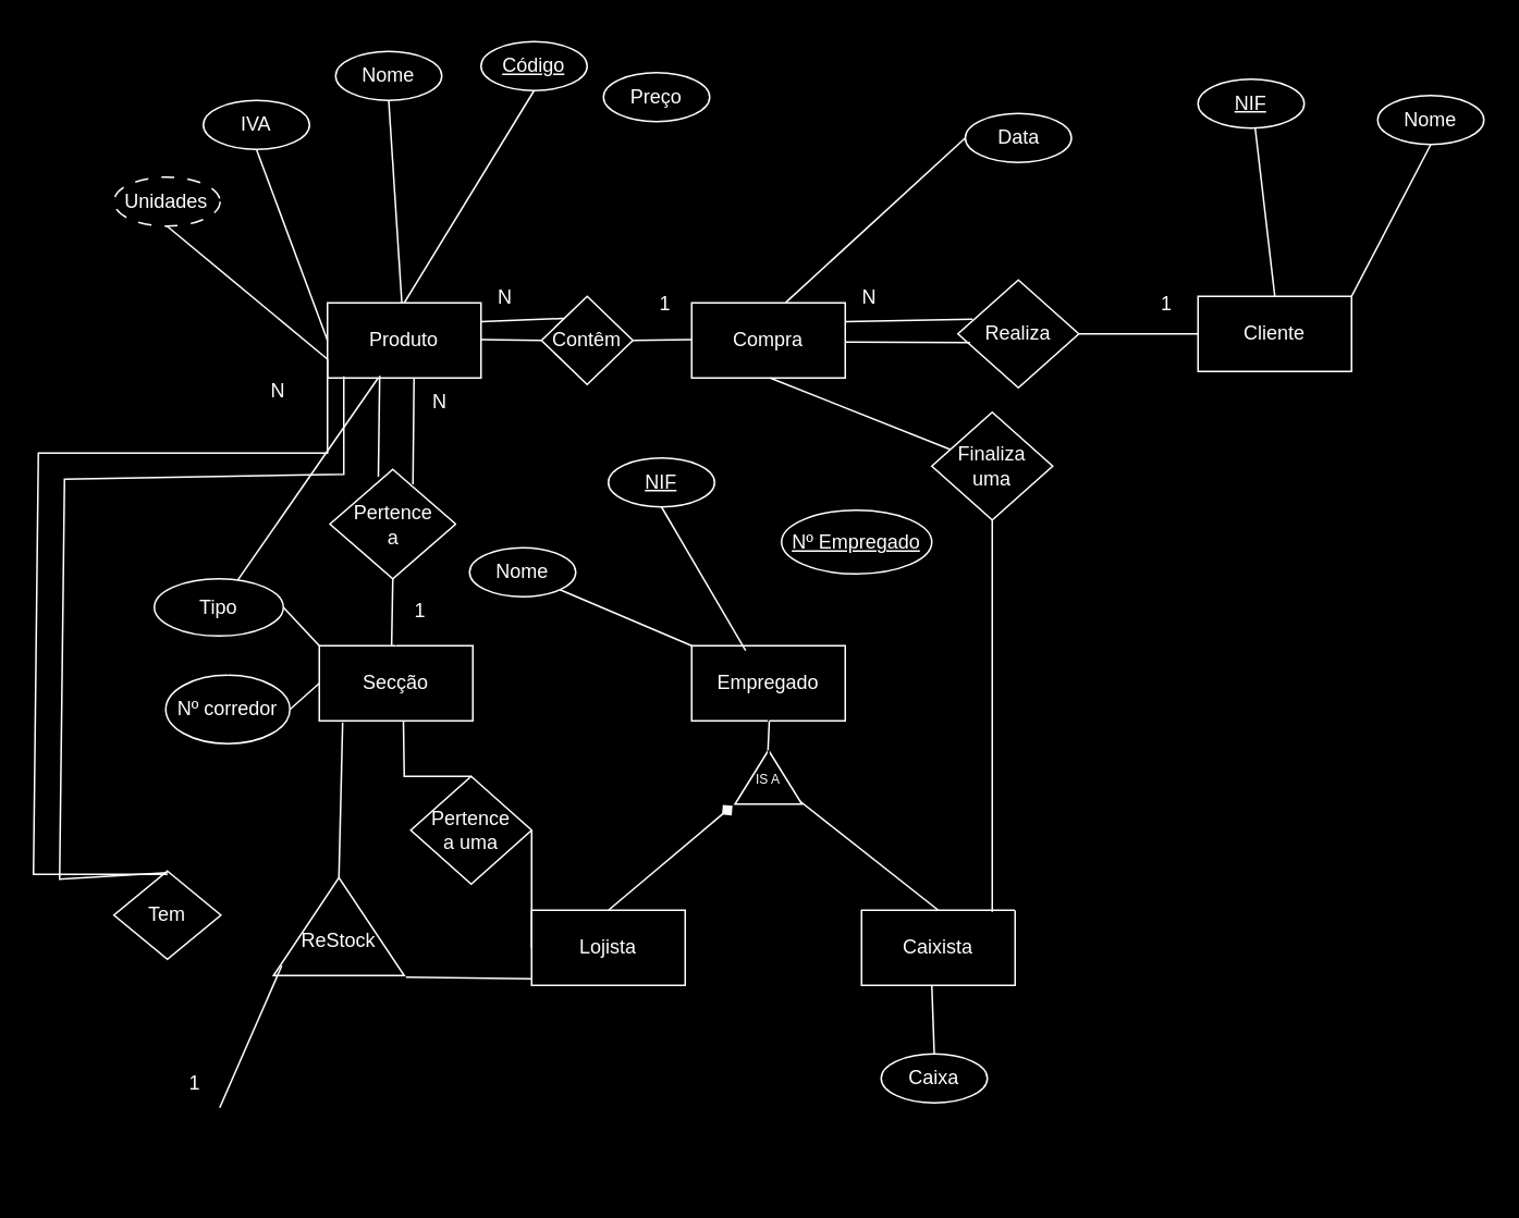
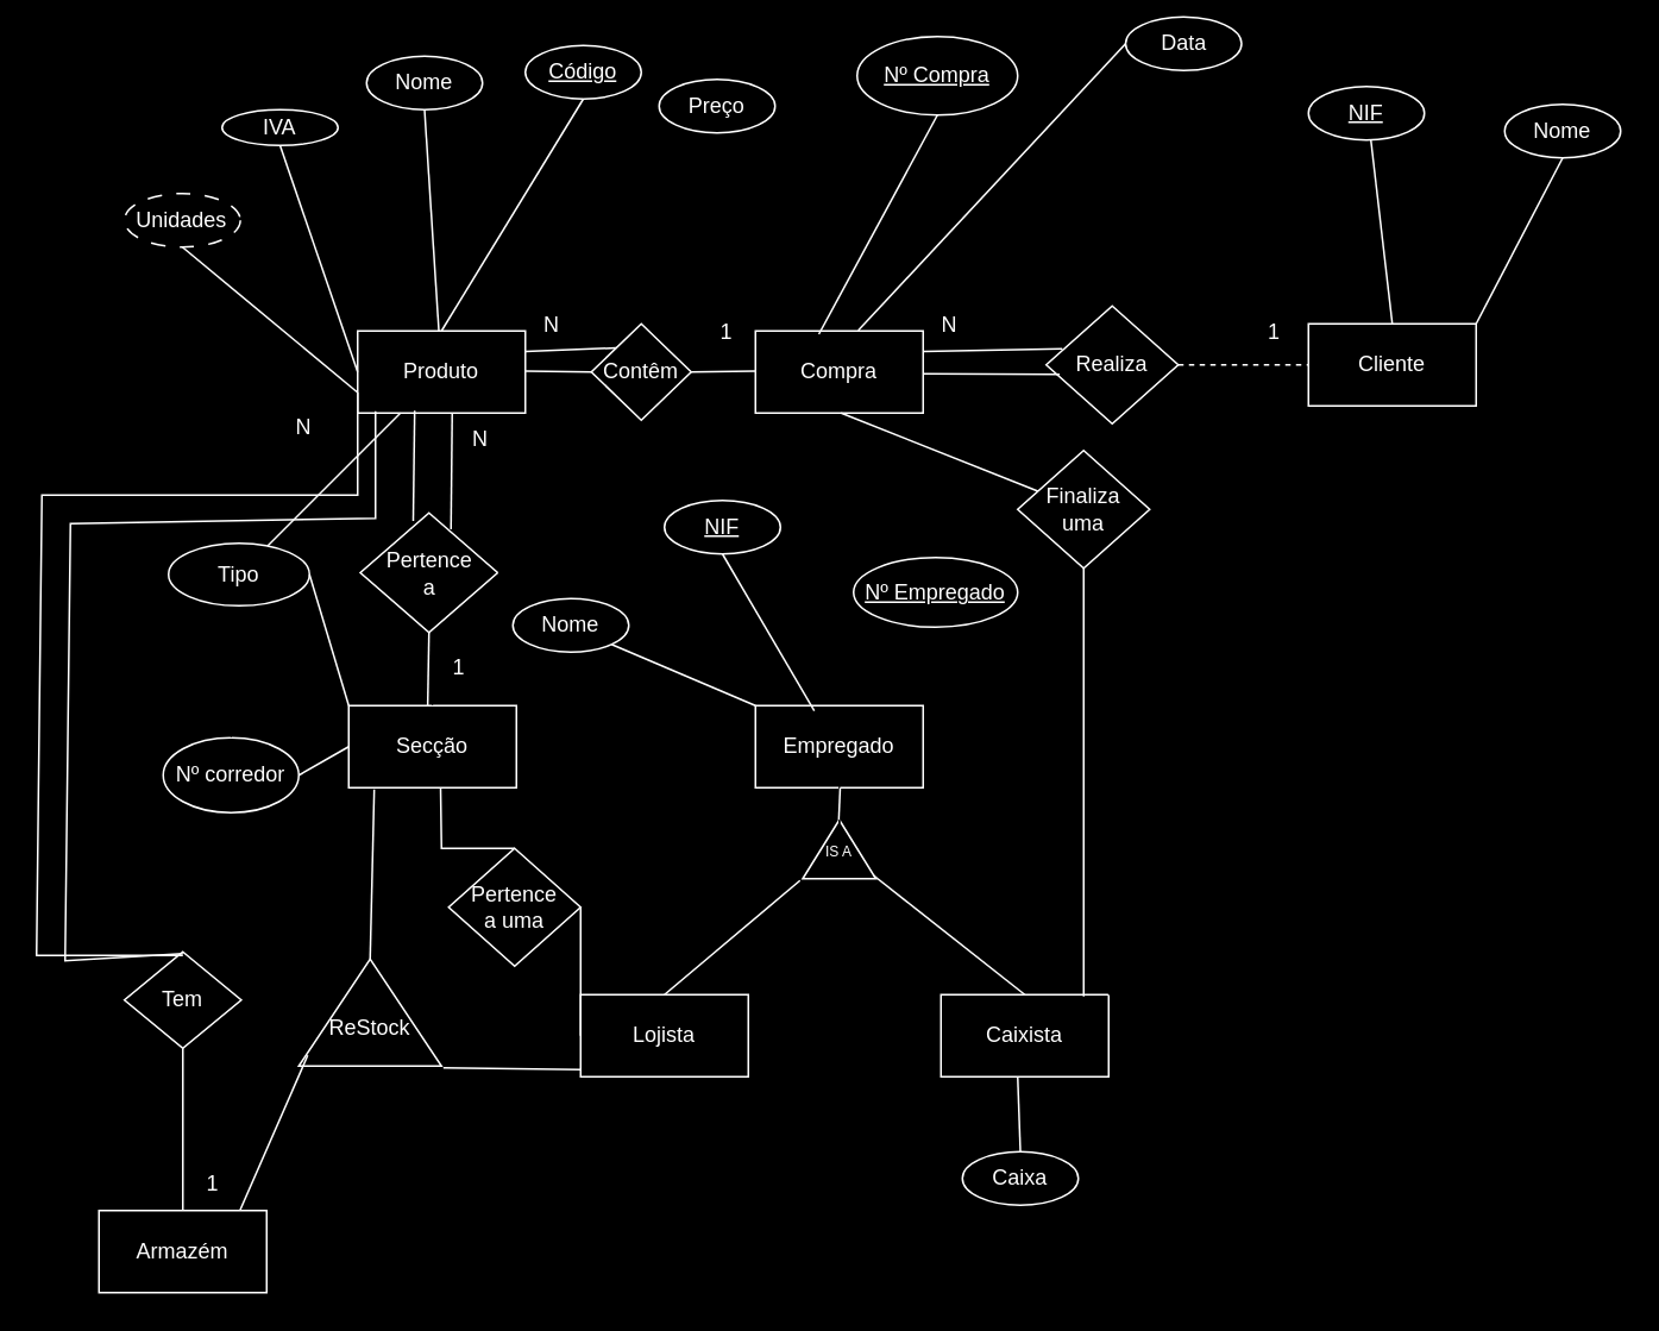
+ <mxCell id="18" value="&lt;font color=&quot;#ffffff&quot;&gt;&lt;u&gt;Nº Compra&lt;br&gt;&lt;/u&gt;&lt;/font&gt;" style="ellipse;whiteSpace=wrap;html=1;fillColor=#000000;strokeColor=#FFFFFF;" parent="1" vertex="1"><mxGeometry x="480" y="20" width="90" height="44" as="geometry" /></mxCell>
- <mxCell id="6" value="&lt;font color=&quot;#ffffff&quot;&gt;IVA&lt;/font&gt;" style="ellipse;whiteSpace=wrap;html=1;fillColor=#000000;strokeColor=#FFFFFF;" parent="1" vertex="1"><mxGeometry x="124" y="61" width="65" height="30" as="geometry" /></mxCell>
+ <mxCell id="6" value="&lt;font color=&quot;#ffffff&quot;&gt;IVA&lt;/font&gt;" style="ellipse;whiteSpace=wrap;html=1;fillColor=#000000;strokeColor=#FFFFFF;" parent="1" vertex="1"><mxGeometry x="124" y="61" width="65" height="20" as="geometry" /></mxCell>
- <mxCell id="19" value="&lt;font color=&quot;#ffffff&quot;&gt;Data&lt;/font&gt;" style="ellipse;whiteSpace=wrap;html=1;fillColor=#000000;strokeColor=#FFFFFF;" parent="1" vertex="1"><mxGeometry x="590.5" y="69" width="65" height="30" as="geometry" /></mxCell>
+ <mxCell id="19" value="&lt;font color=&quot;#ffffff&quot;&gt;Data&lt;/font&gt;" style="ellipse;whiteSpace=wrap;html=1;fillColor=#000000;strokeColor=#FFFFFF;" parent="1" vertex="1"><mxGeometry x="630.5" y="9" width="65" height="30" as="geometry" /></mxCell>
+ <mxCell id="21" value="" style="endArrow=none;html=1;rounded=0;entryX=0.5;entryY=1;entryDx=0;entryDy=0;strokeColor=#FFFFFF;exitX=0.378;exitY=0.04;exitDx=0;exitDy=0;exitPerimeter=0;" parent="1" source="13" edge="1" target="18"><mxGeometry width="50" height="50" relative="1" as="geometry"><mxPoint x="404" y="162" as="sourcePoint" /><mxPoint x="477" y="71" as="targetPoint" /></mxGeometry></mxCell>
- <mxCell id="61" value="" style="endArrow=none;html=1;rounded=0;entryX=0;entryY=0.5;entryDx=0;entryDy=0;exitX=1;exitY=0.5;exitDx=0;exitDy=0;strokeColor=#FFFFFF;" parent="1" source="60" target="55" edge="1"><mxGeometry width="50" height="50" relative="1" as="geometry"><mxPoint x="634" y="171" as="sourcePoint" /><mxPoint x="684" y="121" as="targetPoint" /></mxGeometry></mxCell>
+ <mxCell id="61" value="" style="endArrow=none;html=1;rounded=0;entryX=0;entryY=0.5;entryDx=0;entryDy=0;exitX=1;exitY=0.5;exitDx=0;exitDy=0;strokeColor=#FFFFFF;dashed=1;" parent="1" source="60" target="55" edge="1"><mxGeometry width="50" height="50" relative="1" as="geometry"><mxPoint x="634" y="171" as="sourcePoint" /><mxPoint x="684" y="121" as="targetPoint" /></mxGeometry></mxCell>
- <mxCell id="31" value="&lt;font color=&quot;#ffffff&quot;&gt;Tipo&lt;/font&gt;" style="ellipse;whiteSpace=wrap;html=1;fillColor=#000000;strokeColor=#FFFFFF;" parent="1" vertex="1"><mxGeometry x="94" y="354" width="79" height="35" as="geometry" /></mxCell>
+ <mxCell id="31" value="&lt;font color=&quot;#ffffff&quot;&gt;Tipo&lt;/font&gt;" style="ellipse;whiteSpace=wrap;html=1;fillColor=#000000;strokeColor=#FFFFFF;" parent="1" vertex="1"><mxGeometry x="94" y="304" width="79" height="35" as="geometry" /></mxCell>
- <mxCell id="28" value="&lt;font color=&quot;#ffffff&quot;&gt;Nº corredor&lt;br&gt;&lt;/font&gt;" style="ellipse;whiteSpace=wrap;html=1;fillColor=#000000;strokeColor=#FFFFFF;" parent="1" vertex="1"><mxGeometry x="101" y="413" width="76" height="42" as="geometry" /></mxCell>
+ <mxCell id="28" value="&lt;font color=&quot;#ffffff&quot;&gt;Nº corredor&lt;br&gt;&lt;/font&gt;" style="ellipse;whiteSpace=wrap;html=1;fillColor=#000000;strokeColor=#FFFFFF;" parent="1" vertex="1"><mxGeometry x="91" y="413" width="76" height="42" as="geometry" /></mxCell>
- <mxCell id="41" value="" style="endArrow=diamond;html=1;rounded=0;entryX=0.133;entryY=1.083;entryDx=0;entryDy=0;strokeColor=#FFFFFF;exitX=0.5;exitY=0;exitDx=0;exitDy=0;entryPerimeter=0;" parent="1" source="39" target="37" edge="1"><mxGeometry width="50" height="50" relative="1" as="geometry"><mxPoint x="361" y="548" as="sourcePoint" /><mxPoint x="423" y="441" as="targetPoint" /></mxGeometry></mxCell>
+ <mxCell id="41" value="" style="endArrow=none;html=1;rounded=0;entryX=0.133;entryY=1.083;entryDx=0;entryDy=0;strokeColor=#FFFFFF;exitX=0.5;exitY=0;exitDx=0;exitDy=0;entryPerimeter=0;" parent="1" source="39" target="37" edge="1"><mxGeometry width="50" height="50" relative="1" as="geometry"><mxPoint x="361" y="548" as="sourcePoint" /><mxPoint x="423" y="441" as="targetPoint" /></mxGeometry></mxCell>
+ <mxCell id="72" value="" style="endArrow=none;html=1;rounded=0;entryX=0.5;entryY=1;entryDx=0;entryDy=0;exitX=0.5;exitY=0;exitDx=0;exitDy=0;strokeColor=#FFFFFF;" edge="1" parent="1" source="70" target="71"><mxGeometry width="50" height="50" relative="1" as="geometry"><mxPoint x="95.58" y="657" as="sourcePoint" /><mxPoint x="95.58" y="585" as="targetPoint" /></mxGeometry></mxCell>
+ <mxCell id="70" value="&lt;font color=&quot;#ffffff&quot;&gt;Armazém&lt;/font&gt;" style="rounded=0;whiteSpace=wrap;html=1;strokeColor=#FFFFFF;fillColor=#000000;" vertex="1" parent="1"><mxGeometry x="55" y="678" width="94" height="46" as="geometry" /></mxCell>
